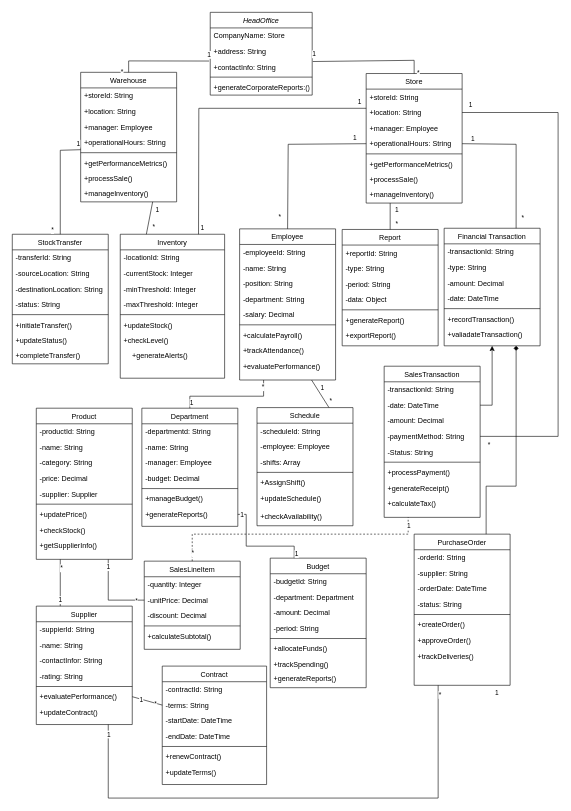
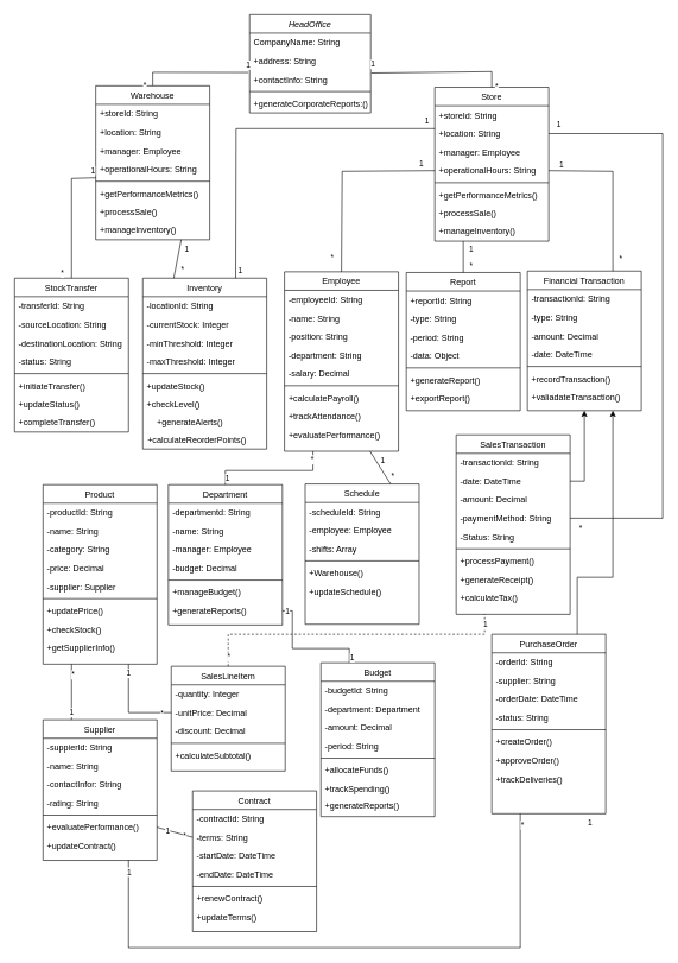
- <mxCell id="3" value="CompanyName: Store" style="text;align=left;verticalAlign=top;spacingLeft=4;spacingRight=4;overflow=hidden;rotatable=0;points=[[0,0.5],[1,0.5]];portConstraint=eastwest;" parent="2" vertex="1"><mxGeometry y="26" width="170" height="26" as="geometry" /></mxCell>
+ <mxCell id="3" value="CompanyName: String" style="text;align=left;verticalAlign=top;spacingLeft=4;spacingRight=4;overflow=hidden;rotatable=0;points=[[0,0.5],[1,0.5]];portConstraint=eastwest;" parent="2" vertex="1"><mxGeometry y="26" width="170" height="26" as="geometry" /></mxCell>
- <mxCell id="194" value="" style="endArrow=diamond;html=1;rounded=0;entryX=0.75;entryY=1;entryDx=0;entryDy=0;exitX=0.75;exitY=0;exitDx=0;exitDy=0;" edge="1" parent="1" source="181" target="68"><mxGeometry width="50" height="50" relative="1" as="geometry"><mxPoint x="540" y="740" as="sourcePoint" /><mxPoint x="590" y="690" as="targetPoint" /><Array as="points"><mxPoint x="810" y="810" /><mxPoint x="860" y="810" /></Array></mxGeometry></mxCell>
+ <mxCell id="194" value="" style="endArrow=classic;html=1;rounded=0;entryX=0.75;entryY=1;entryDx=0;entryDy=0;exitX=0.75;exitY=0;exitDx=0;exitDy=0;" edge="1" parent="1" source="181" target="68"><mxGeometry width="50" height="50" relative="1" as="geometry"><mxPoint x="540" y="740" as="sourcePoint" /><mxPoint x="590" y="690" as="targetPoint" /><Array as="points"><mxPoint x="810" y="810" /><mxPoint x="860" y="810" /></Array></mxGeometry></mxCell>
+ <mxCell id="76" value="+calculateReorderPoints()" style="text;align=left;verticalAlign=top;spacingLeft=4;spacingRight=4;overflow=hidden;rotatable=0;points=[[0,0.5],[1,0.5]];portConstraint=eastwest;" vertex="1" parent="1"><mxGeometry x="201" y="604" width="160" height="26" as="geometry" /></mxCell>
- <mxCell id="97" value="+AssignShift()" style="text;align=left;verticalAlign=top;spacingLeft=4;spacingRight=4;overflow=hidden;rotatable=0;points=[[0,0.5],[1,0.5]];portConstraint=eastwest;" vertex="1" parent="92"><mxGeometry y="112" width="160" height="26" as="geometry" /></mxCell>
+ <mxCell id="97" value="+Warehouse()" style="text;align=left;verticalAlign=top;spacingLeft=4;spacingRight=4;overflow=hidden;rotatable=0;points=[[0,0.5],[1,0.5]];portConstraint=eastwest;" vertex="1" parent="92"><mxGeometry y="112" width="160" height="26" as="geometry" /></mxCell>
- <mxCell id="99" value="+checkAvailability()" style="text;align=left;verticalAlign=top;spacingLeft=4;spacingRight=4;overflow=hidden;rotatable=0;points=[[0,0.5],[1,0.5]];portConstraint=eastwest;" vertex="1" parent="1"><mxGeometry x="428" y="847" width="160" height="26" as="geometry" /></mxCell>
